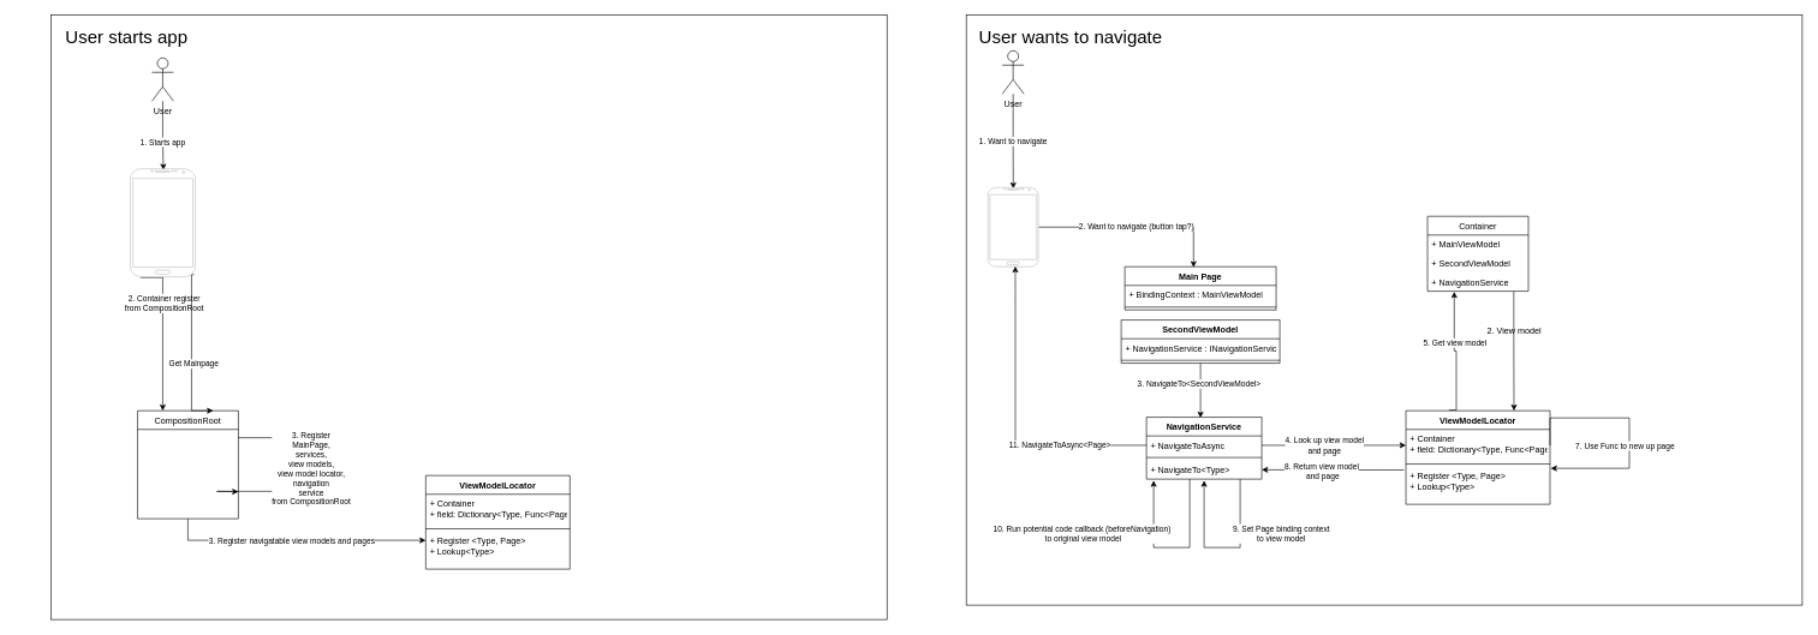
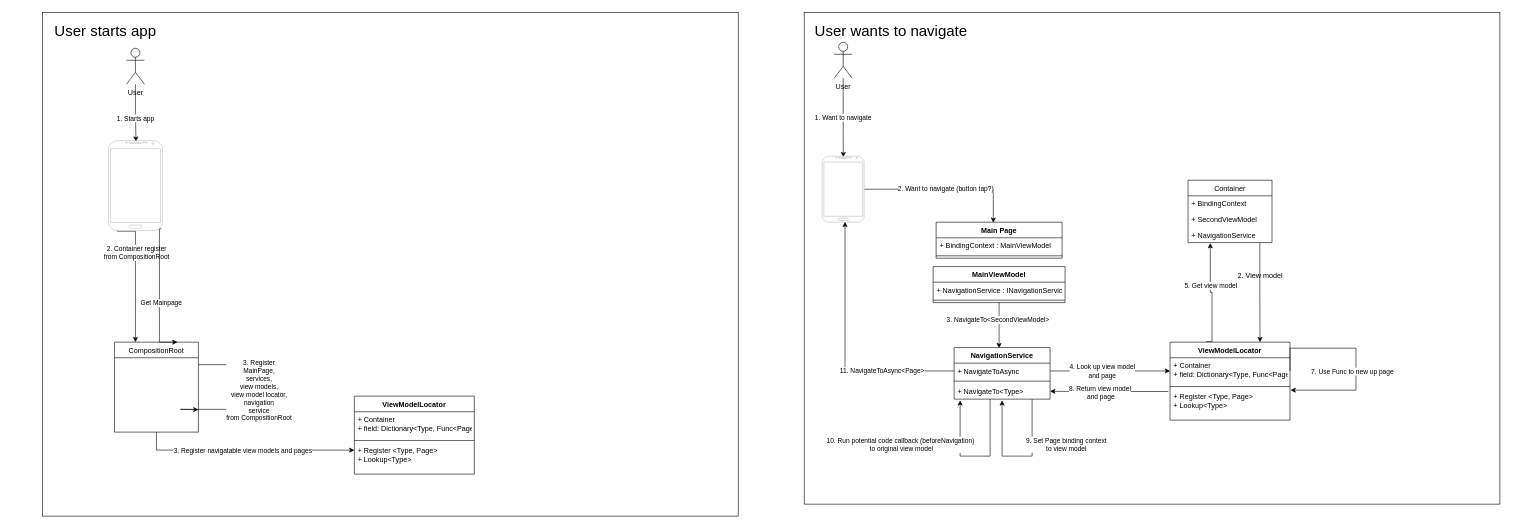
- <mxCell id="33" value="+ MainViewModel" style="text;strokeColor=none;fillColor=none;align=left;verticalAlign=top;spacingLeft=4;spacingRight=4;overflow=hidden;rotatable=0;points=[[0,0.5],[1,0.5]];portConstraint=eastwest;" vertex="1" parent="32"><mxGeometry y="26" width="140" height="26" as="geometry" /></mxCell>
+ <mxCell id="33" value="+ BindingContext" style="text;strokeColor=none;fillColor=none;align=left;verticalAlign=top;spacingLeft=4;spacingRight=4;overflow=hidden;rotatable=0;points=[[0,0.5],[1,0.5]];portConstraint=eastwest;" vertex="1" parent="32"><mxGeometry y="26" width="140" height="26" as="geometry" /></mxCell>
- <mxCell id="12" value="SecondViewModel" style="swimlane;fontStyle=1;align=center;verticalAlign=top;childLayout=stackLayout;horizontal=1;startSize=26;horizontalStack=0;resizeParent=1;resizeParentMax=0;resizeLast=0;collapsible=1;marginBottom=0;" vertex="1" parent="1"><mxGeometry x="1555" y="444" width="220" height="60" as="geometry" /></mxCell>
+ <mxCell id="12" value="MainViewModel" style="swimlane;fontStyle=1;align=center;verticalAlign=top;childLayout=stackLayout;horizontal=1;startSize=26;horizontalStack=0;resizeParent=1;resizeParentMax=0;resizeLast=0;collapsible=1;marginBottom=0;" vertex="1" parent="1"><mxGeometry x="1555" y="444" width="220" height="60" as="geometry" /></mxCell>
